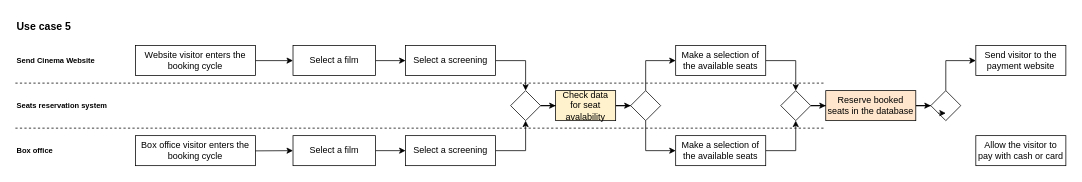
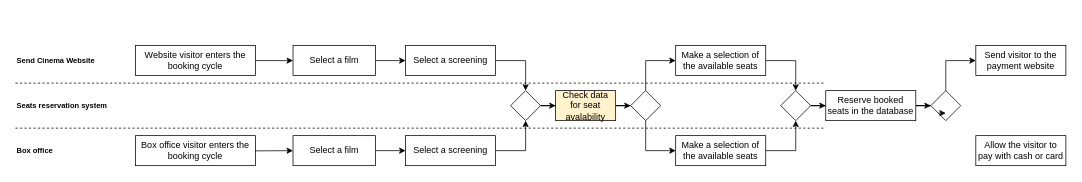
- <mxCell id="17" value="&lt;b&gt;&lt;font style=&quot;font-size: 14px;&quot;&gt;Use case 5&lt;br&gt;&lt;/font&gt;&lt;/b&gt;" style="text;html=1;strokeColor=none;fillColor=none;align=left;verticalAlign=middle;whiteSpace=wrap;rounded=0;" vertex="1" parent="1"><mxGeometry x="20" y="20" width="120" height="30" as="geometry" /></mxCell>
- <mxCell id="32" value="Reserve booked seats in the database" style="rounded=0;whiteSpace=wrap;html=1;fillColor=#ffe6cc;" vertex="1" parent="1"><mxGeometry x="1100" y="120" width="120" height="40" as="geometry" /></mxCell>
+ <mxCell id="32" value="Reserve booked seats in the database" style="rounded=0;whiteSpace=wrap;html=1;" vertex="1" parent="1"><mxGeometry x="1100" y="120" width="120" height="40" as="geometry" /></mxCell>
